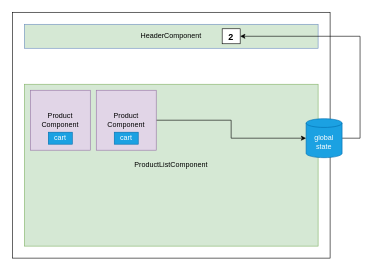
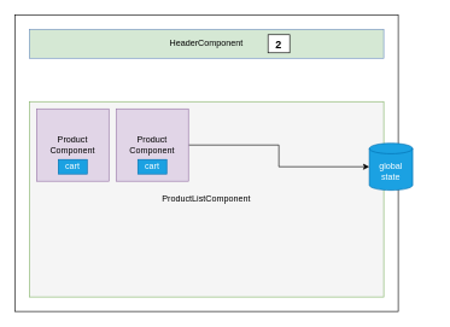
- <mxCell id="11" style="edgeStyle=orthogonalEdgeStyle;rounded=0;orthogonalLoop=1;jettySize=auto;html=1;entryX=1;entryY=0.5;entryDx=0;entryDy=0;" edge="1" parent="1" source="12" target="4"><mxGeometry relative="1" as="geometry"><Array as="points"><mxPoint x="600" y="230" /><mxPoint x="600" y="60" /></Array></mxGeometry></mxCell>
- <mxCell id="5" value="ProductListComponent" style="rounded=0;whiteSpace=wrap;html=1;fillColor=#d5e8d4;strokeColor=#82b366;" vertex="1" parent="1"><mxGeometry x="40" y="140" width="490" height="270" as="geometry" /></mxCell>
+ <mxCell id="5" value="ProductListComponent" style="rounded=0;whiteSpace=wrap;html=1;fillColor=#f5f5f5;strokeColor=#82b366;" vertex="1" parent="1"><mxGeometry x="40" y="140" width="490" height="270" as="geometry" /></mxCell>
